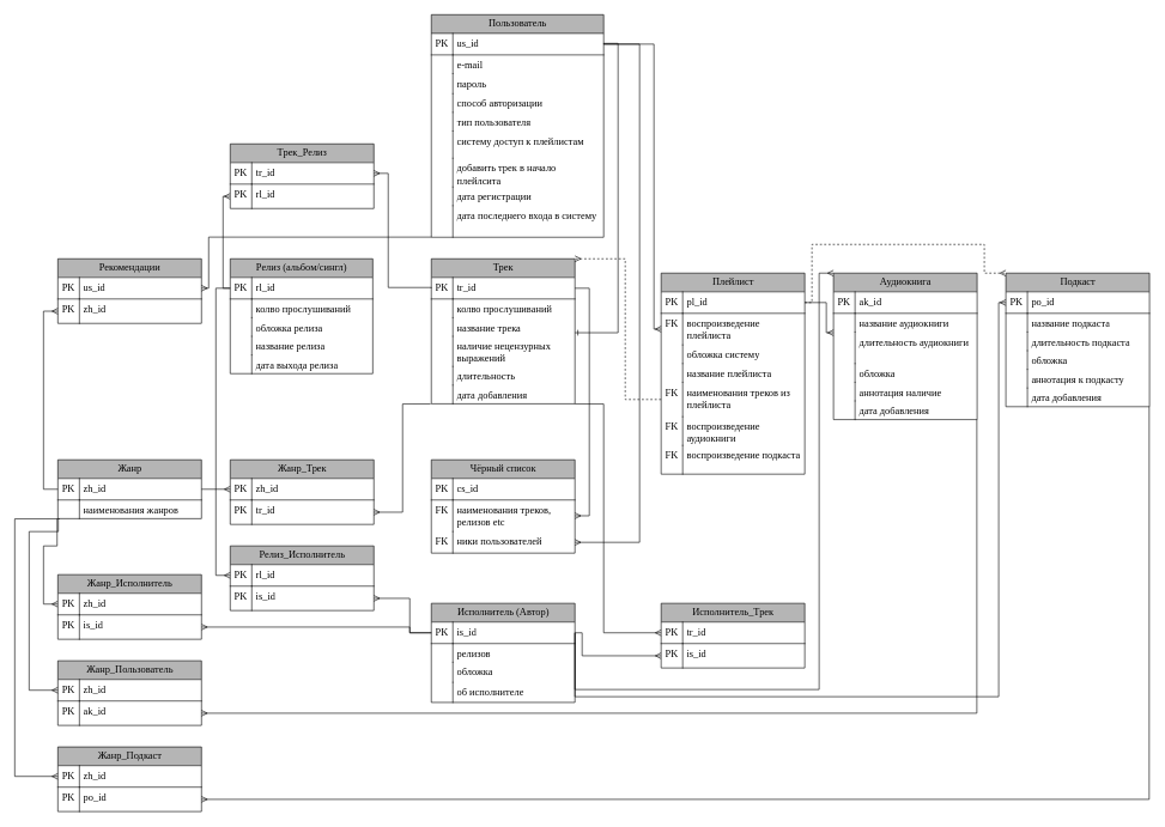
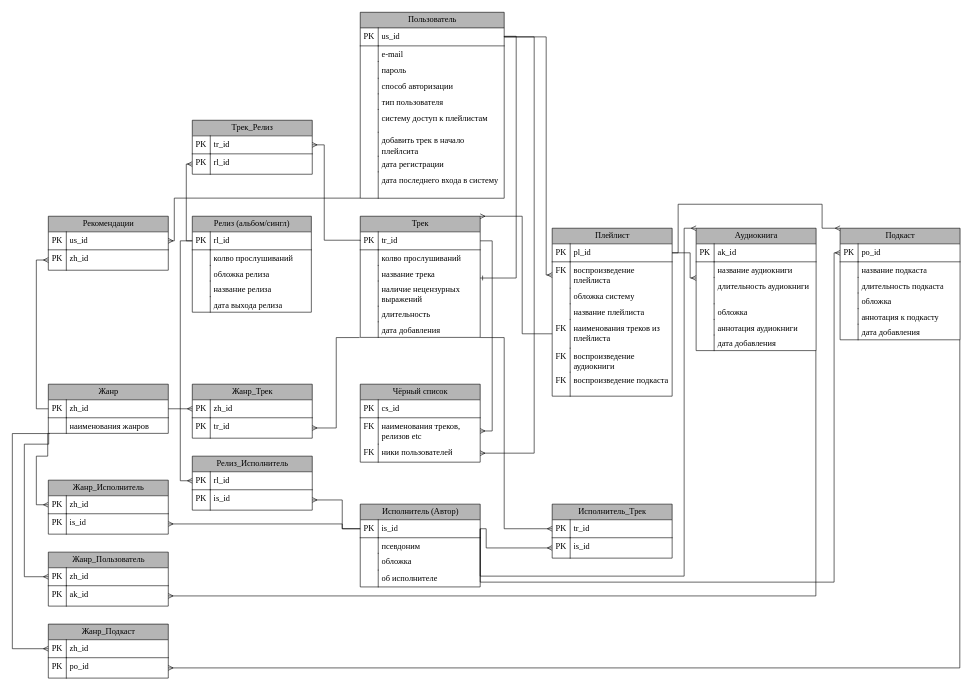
- <mxCell id="107" value="" style="edgeStyle=orthogonalEdgeStyle;fontSize=14;html=1;endArrow=ERmany;rounded=0;fontFamily=Comic Sans MS;exitX=1;exitY=0.5;exitDx=0;exitDy=0;entryX=0;entryY=0;entryDx=0;entryDy=0;dashed=1;" parent="1" source="47" target="80" edge="1"><mxGeometry width="100" height="100" relative="1" as="geometry"><mxPoint x="1250" y="60" as="sourcePoint" /><mxPoint x="1400" y="463" as="targetPoint" /><Array as="points"><mxPoint x="1130" y="421" /><mxPoint x="1130" y="340" /><mxPoint x="1370" y="340" /><mxPoint x="1370" y="380" /></Array></mxGeometry></mxCell>
+ <mxCell id="107" value="" style="edgeStyle=orthogonalEdgeStyle;fontSize=14;html=1;endArrow=ERmany;rounded=0;fontFamily=Comic Sans MS;exitX=1;exitY=0.5;exitDx=0;exitDy=0;entryX=0;entryY=0;entryDx=0;entryDy=0;" parent="1" source="47" target="80" edge="1"><mxGeometry width="100" height="100" relative="1" as="geometry"><mxPoint x="1250" y="60" as="sourcePoint" /><mxPoint x="1400" y="463" as="targetPoint" /><Array as="points"><mxPoint x="1130" y="421" /><mxPoint x="1130" y="340" /><mxPoint x="1370" y="340" /><mxPoint x="1370" y="380" /></Array></mxGeometry></mxCell>
- <mxCell id="62" value="" style="edgeStyle=orthogonalEdgeStyle;fontSize=14;html=1;endArrow=ERmany;rounded=0;exitX=0;exitY=0.5;exitDx=0;exitDy=0;entryX=1;entryY=0;entryDx=0;entryDy=0;fontFamily=Comic Sans MS;dashed=1;" parent="1" source="55" target="32" edge="1"><mxGeometry width="100" height="100" relative="1" as="geometry"><mxPoint x="967" y="670" as="sourcePoint" /><mxPoint x="800" y="450" as="targetPoint" /><Array as="points"><mxPoint x="870" y="556" /><mxPoint x="870" y="360" /></Array></mxGeometry></mxCell>
+ <mxCell id="62" value="" style="edgeStyle=orthogonalEdgeStyle;fontSize=14;html=1;endArrow=ERmany;rounded=0;exitX=0;exitY=0.5;exitDx=0;exitDy=0;entryX=1;entryY=0;entryDx=0;entryDy=0;fontFamily=Comic Sans MS;" parent="1" source="55" target="32" edge="1"><mxGeometry width="100" height="100" relative="1" as="geometry"><mxPoint x="967" y="670" as="sourcePoint" /><mxPoint x="800" y="450" as="targetPoint" /><Array as="points"><mxPoint x="870" y="556" /><mxPoint x="870" y="360" /></Array></mxGeometry></mxCell>
- <mxCell id="102" value="аннотация наличие" style="shape=partialRectangle;top=0;left=0;right=0;bottom=0;html=1;align=left;verticalAlign=top;fillColor=none;spacingLeft=34;spacingRight=4;whiteSpace=wrap;overflow=hidden;rotatable=0;points=[[0,0.5],[1,0.5]];portConstraint=eastwest;dropTarget=0;fontFamily=Comic Sans MS;fontStyle=0;fontSize=14;" parent="93" vertex="1"><mxGeometry y="152" width="200" height="26" as="geometry" /></mxCell>
+ <mxCell id="102" value="аннотация аудиокниги" style="shape=partialRectangle;top=0;left=0;right=0;bottom=0;html=1;align=left;verticalAlign=top;fillColor=none;spacingLeft=34;spacingRight=4;whiteSpace=wrap;overflow=hidden;rotatable=0;points=[[0,0.5],[1,0.5]];portConstraint=eastwest;dropTarget=0;fontFamily=Comic Sans MS;fontStyle=0;fontSize=14;" parent="93" vertex="1"><mxGeometry y="152" width="200" height="26" as="geometry" /></mxCell>
- <mxCell id="112" value="релизов" style="shape=partialRectangle;top=0;left=0;right=0;bottom=0;html=1;align=left;verticalAlign=top;fillColor=none;spacingLeft=34;spacingRight=4;whiteSpace=wrap;overflow=hidden;rotatable=0;points=[[0,0.5],[1,0.5]];portConstraint=eastwest;dropTarget=0;fontFamily=Comic Sans MS;fontStyle=0;fontSize=14;" parent="109" vertex="1"><mxGeometry y="56" width="200" height="26" as="geometry" /></mxCell>
+ <mxCell id="112" value="псевдоним" style="shape=partialRectangle;top=0;left=0;right=0;bottom=0;html=1;align=left;verticalAlign=top;fillColor=none;spacingLeft=34;spacingRight=4;whiteSpace=wrap;overflow=hidden;rotatable=0;points=[[0,0.5],[1,0.5]];portConstraint=eastwest;dropTarget=0;fontFamily=Comic Sans MS;fontStyle=0;fontSize=14;" parent="109" vertex="1"><mxGeometry y="56" width="200" height="26" as="geometry" /></mxCell>
